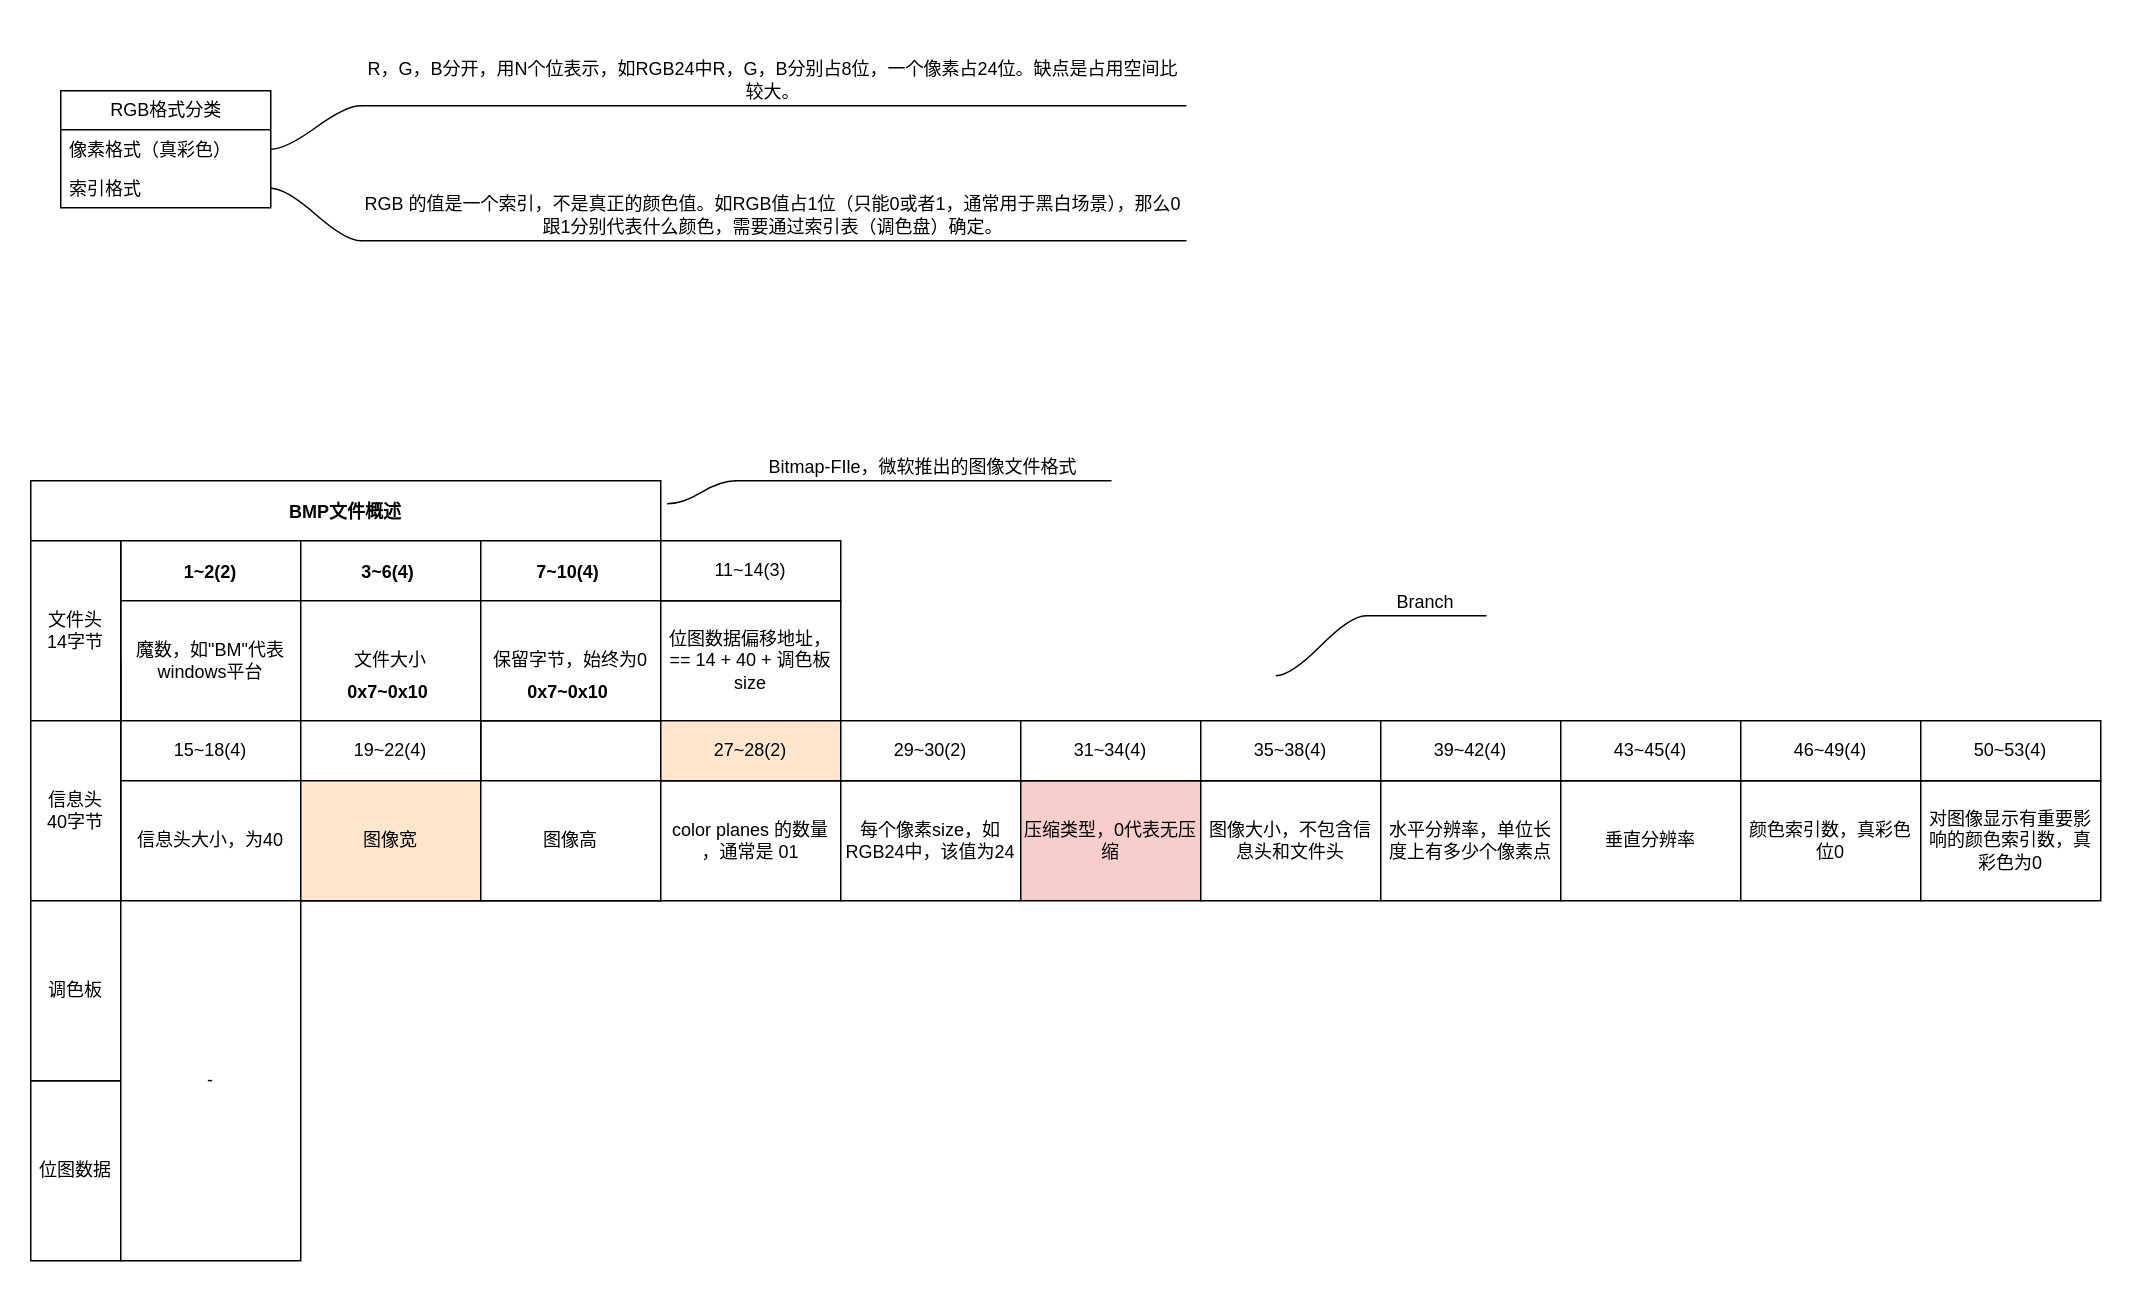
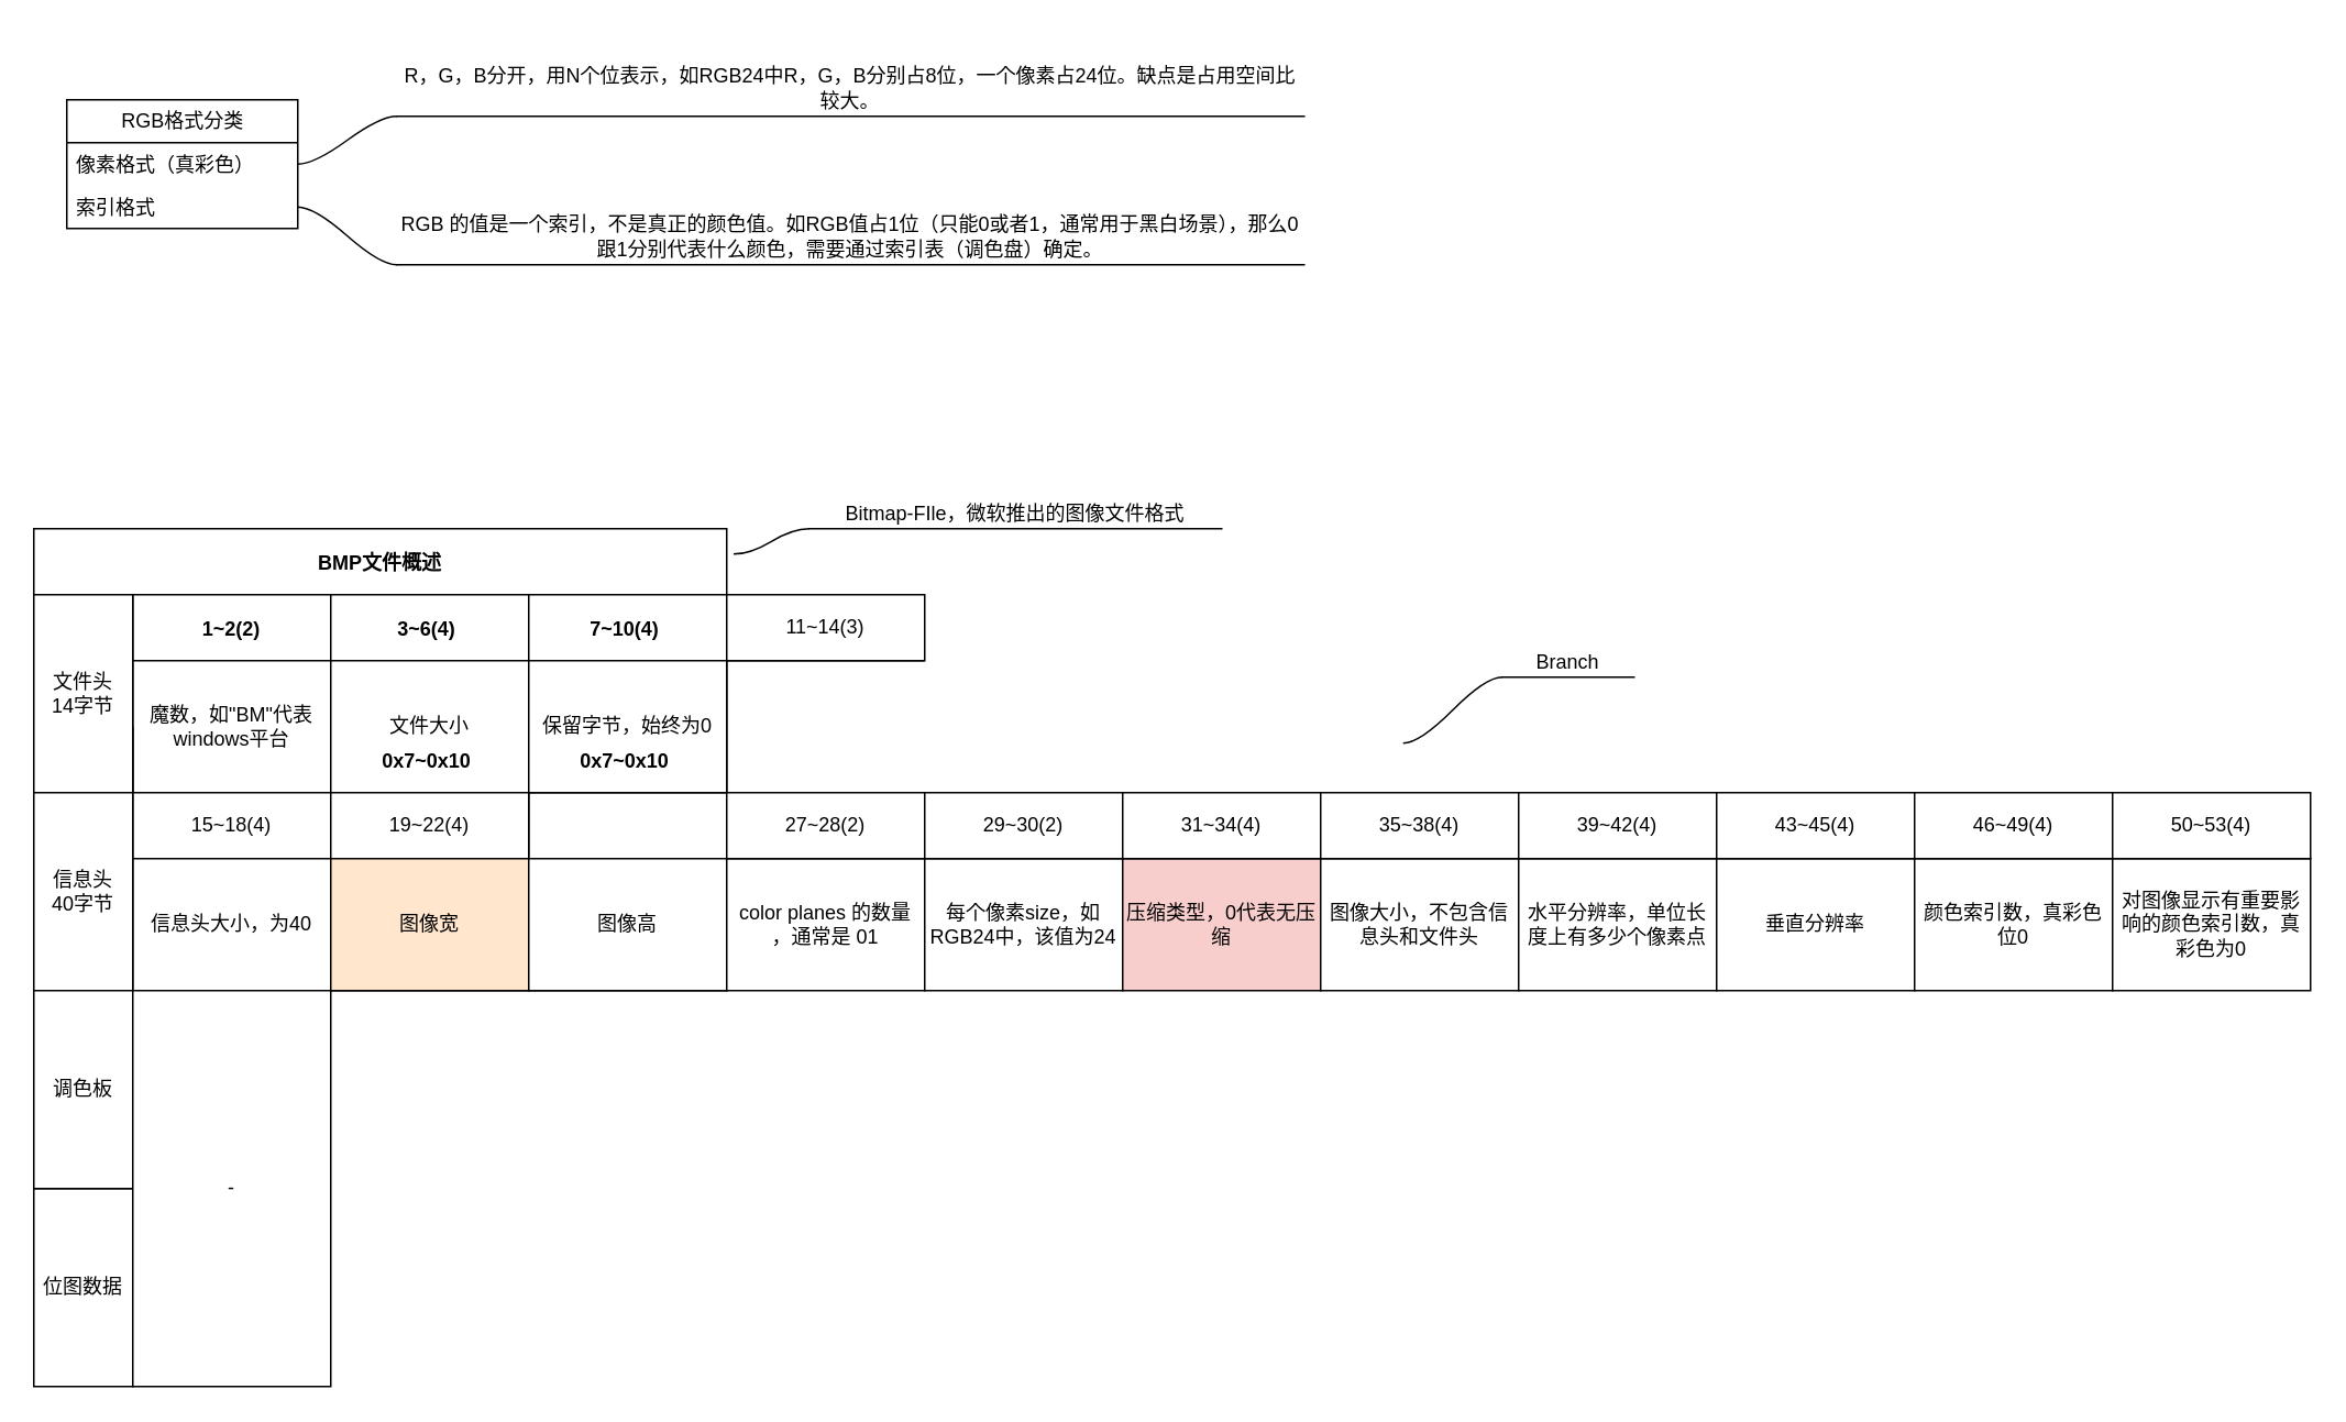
- <mxCell id="41" value="位图数据偏移地址，== 14 + 40 + 调色板size" style="rounded=0;whiteSpace=wrap;html=1;labelBorderColor=none;strokeWidth=1;" vertex="1" parent="40"><mxGeometry y="40" width="120" height="80" as="geometry" /></mxCell>
- <mxCell id="45" value="27~28(2)" style="rounded=0;whiteSpace=wrap;html=1;labelBorderColor=none;strokeWidth=1;fillColor=#ffe6cc;" vertex="1" parent="43"><mxGeometry width="120" height="40" as="geometry" /></mxCell>
+ <mxCell id="45" value="27~28(2)" style="rounded=0;whiteSpace=wrap;html=1;labelBorderColor=none;strokeWidth=1;" vertex="1" parent="43"><mxGeometry width="120" height="40" as="geometry" /></mxCell>
